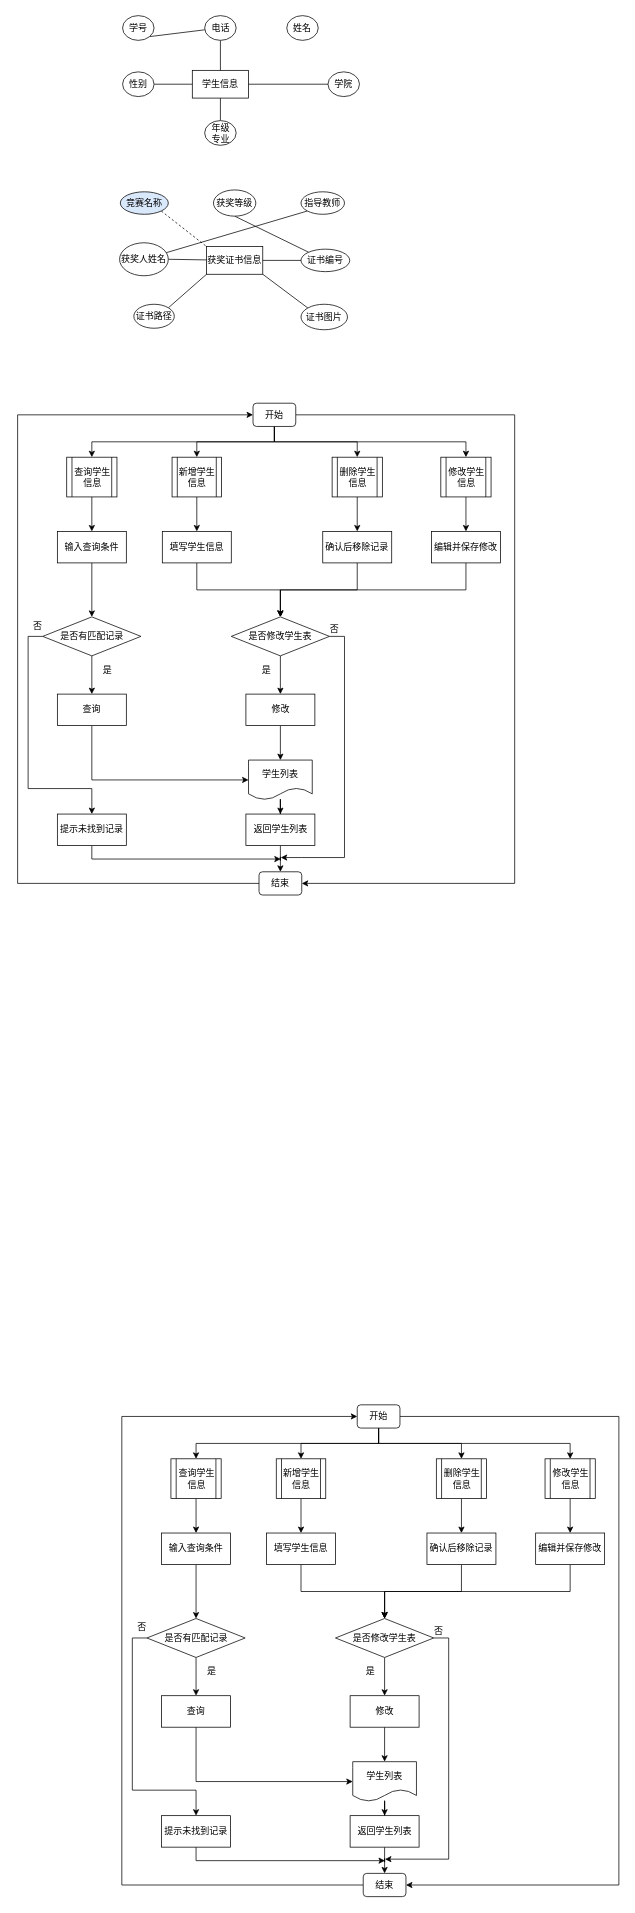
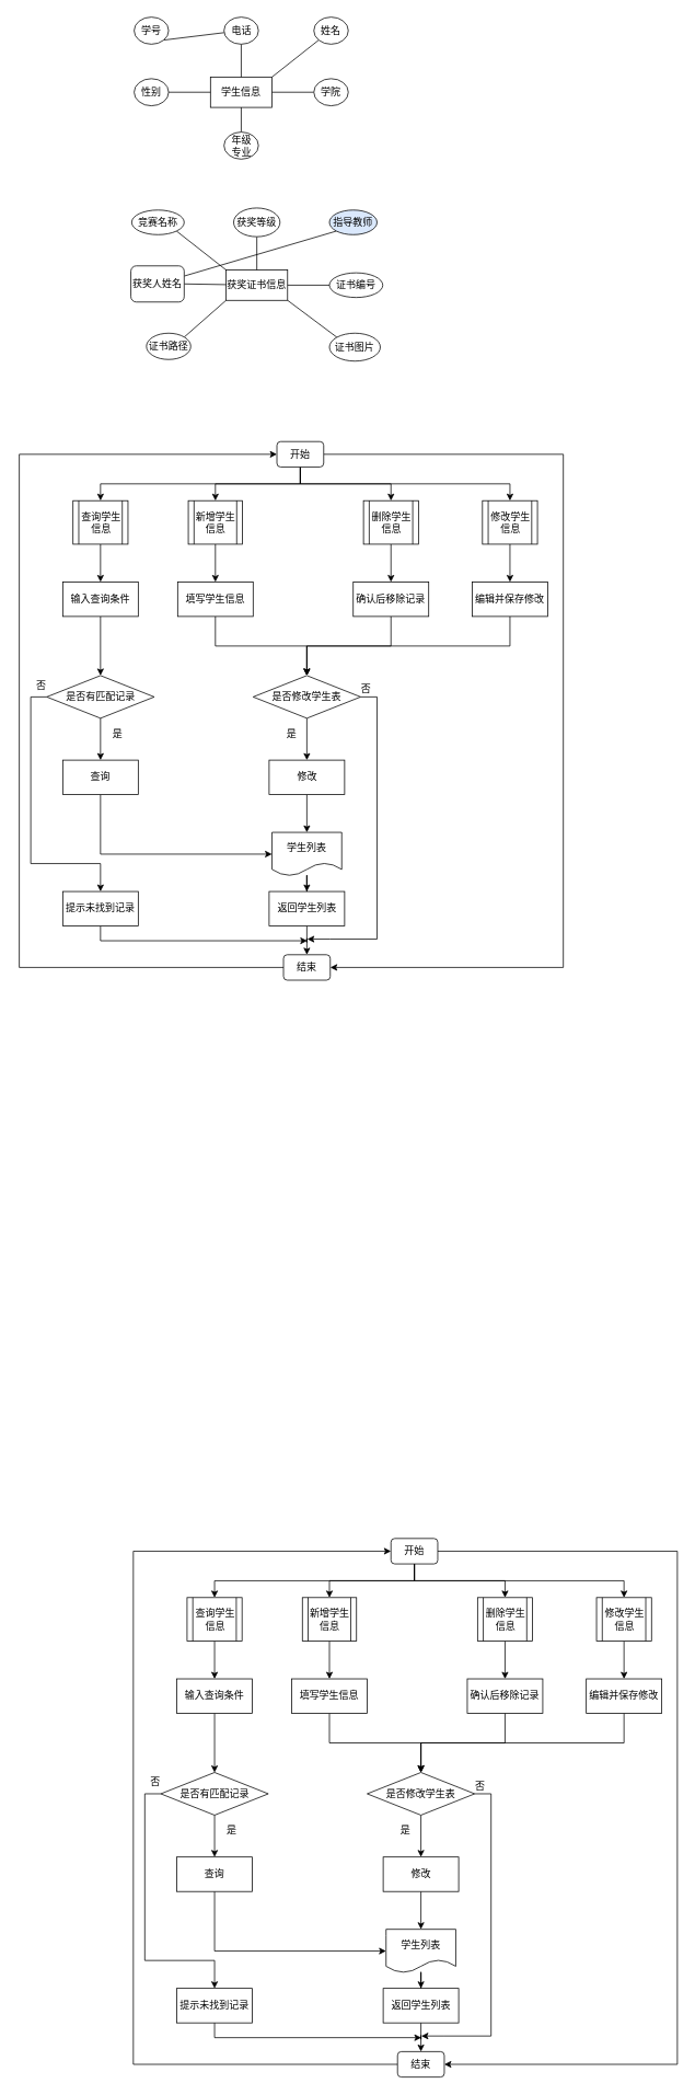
+ <mxCell id="3" style="rounded=0;orthogonalLoop=1;jettySize=auto;html=1;exitX=0;exitY=1;exitDx=0;exitDy=0;entryX=1;entryY=0;entryDx=0;entryDy=0;endArrow=none;endFill=0;" edge="1" parent="1" source="4" target="2"><mxGeometry relative="1" as="geometry" /></mxCell>
- <mxCell id="14" value="学院" style="ellipse;whiteSpace=wrap;html=1;" vertex="1" parent="1"><mxGeometry x="437" y="95" width="42" height="33" as="geometry" /></mxCell>
+ <mxCell id="14" value="学院" style="ellipse;whiteSpace=wrap;html=1;" vertex="1" parent="1"><mxGeometry x="382" y="95" width="42" height="33" as="geometry" /></mxCell>
- <mxCell id="22" value="竞赛名称" style="ellipse;whiteSpace=wrap;html=1;fillColor=#dae8fc;" vertex="1" parent="1"><mxGeometry x="160" y="255" width="64" height="30" as="geometry" /></mxCell>
+ <mxCell id="22" value="竞赛名称" style="ellipse;whiteSpace=wrap;html=1;" vertex="1" parent="1"><mxGeometry x="160" y="255" width="64" height="30" as="geometry" /></mxCell>
- <mxCell id="18" value="指导教师" style="ellipse;whiteSpace=wrap;html=1;" vertex="1" parent="1"><mxGeometry x="401" y="255" width="58" height="30" as="geometry" /></mxCell>
+ <mxCell id="18" value="指导教师" style="ellipse;whiteSpace=wrap;html=1;fillColor=#dae8fc;" vertex="1" parent="1"><mxGeometry x="401" y="255" width="58" height="30" as="geometry" /></mxCell>
- <mxCell id="21" style="rounded=0;orthogonalLoop=1;jettySize=auto;html=1;exitX=1;exitY=1;exitDx=0;exitDy=0;entryX=0;entryY=0;entryDx=0;entryDy=0;endArrow=none;endFill=0;dashed=1;" edge="1" parent="1" source="22" target="16"><mxGeometry relative="1" as="geometry" /></mxCell>
+ <mxCell id="21" style="rounded=0;orthogonalLoop=1;jettySize=auto;html=1;exitX=1;exitY=1;exitDx=0;exitDy=0;entryX=0;entryY=0;entryDx=0;entryDy=0;endArrow=none;endFill=0;" edge="1" parent="1" source="22" target="16"><mxGeometry relative="1" as="geometry" /></mxCell>
- <mxCell id="23" style="rounded=0;orthogonalLoop=1;jettySize=auto;html=1;exitX=0.5;exitY=1;exitDx=0;exitDy=0;endArrow=none;endFill=0;" edge="1" parent="1" source="24" target="28"><mxGeometry relative="1" as="geometry" /></mxCell>
+ <mxCell id="23" style="rounded=0;orthogonalLoop=1;jettySize=auto;html=1;exitX=0.5;exitY=1;exitDx=0;exitDy=0;endArrow=none;endFill=0;" edge="1" parent="1" source="24" target="16"><mxGeometry relative="1" as="geometry" /></mxCell>
- <mxCell id="20" value="获奖人姓名" style="ellipse;whiteSpace=wrap;html=1;" vertex="1" parent="1"><mxGeometry x="159" y="323" width="65" height="44" as="geometry" /></mxCell>
+ <mxCell id="20" value="获奖人姓名" style="whiteSpace=wrap;html=1;rounded=1;" vertex="1" parent="1"><mxGeometry x="159" y="323" width="65" height="44" as="geometry" /></mxCell>
